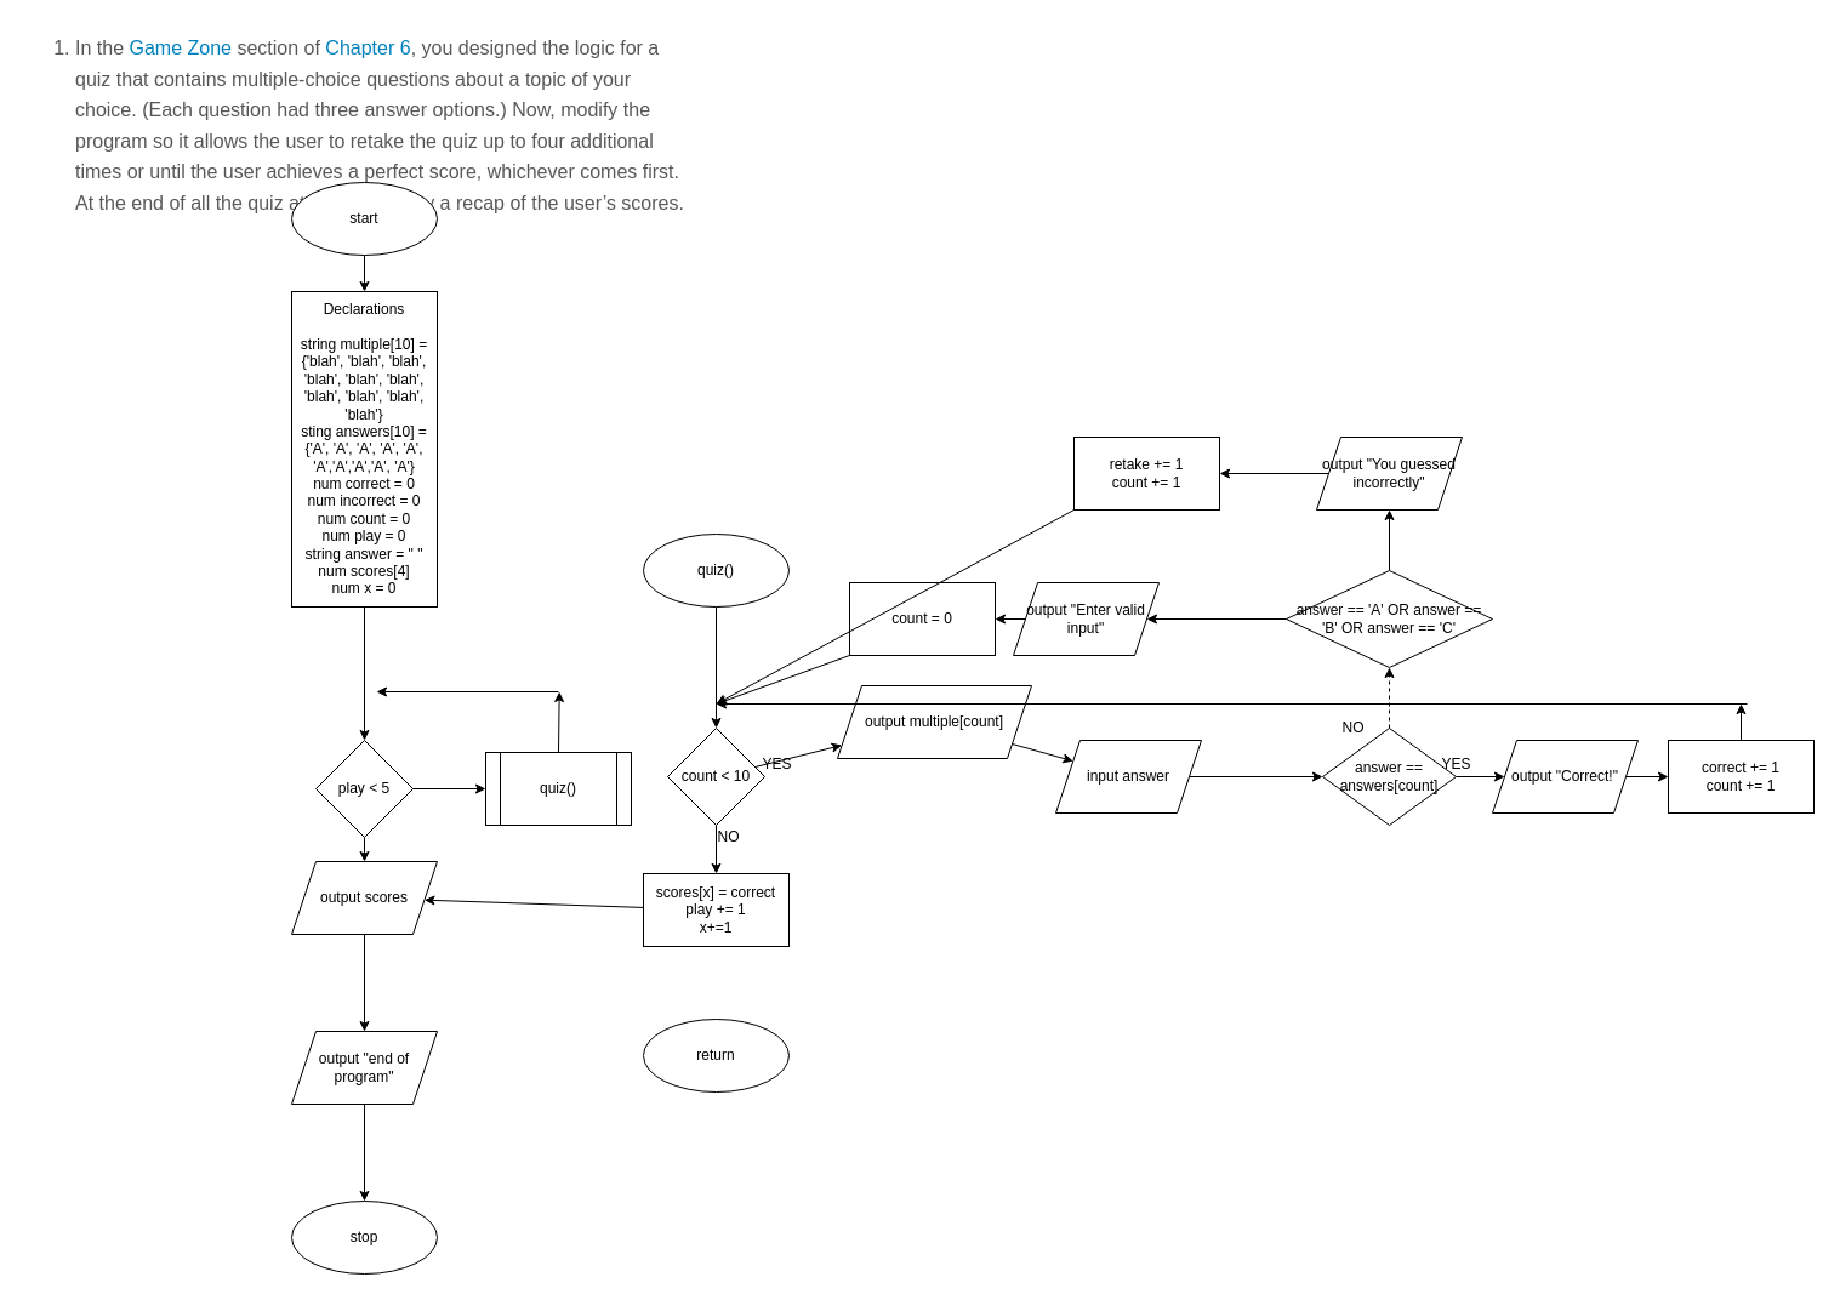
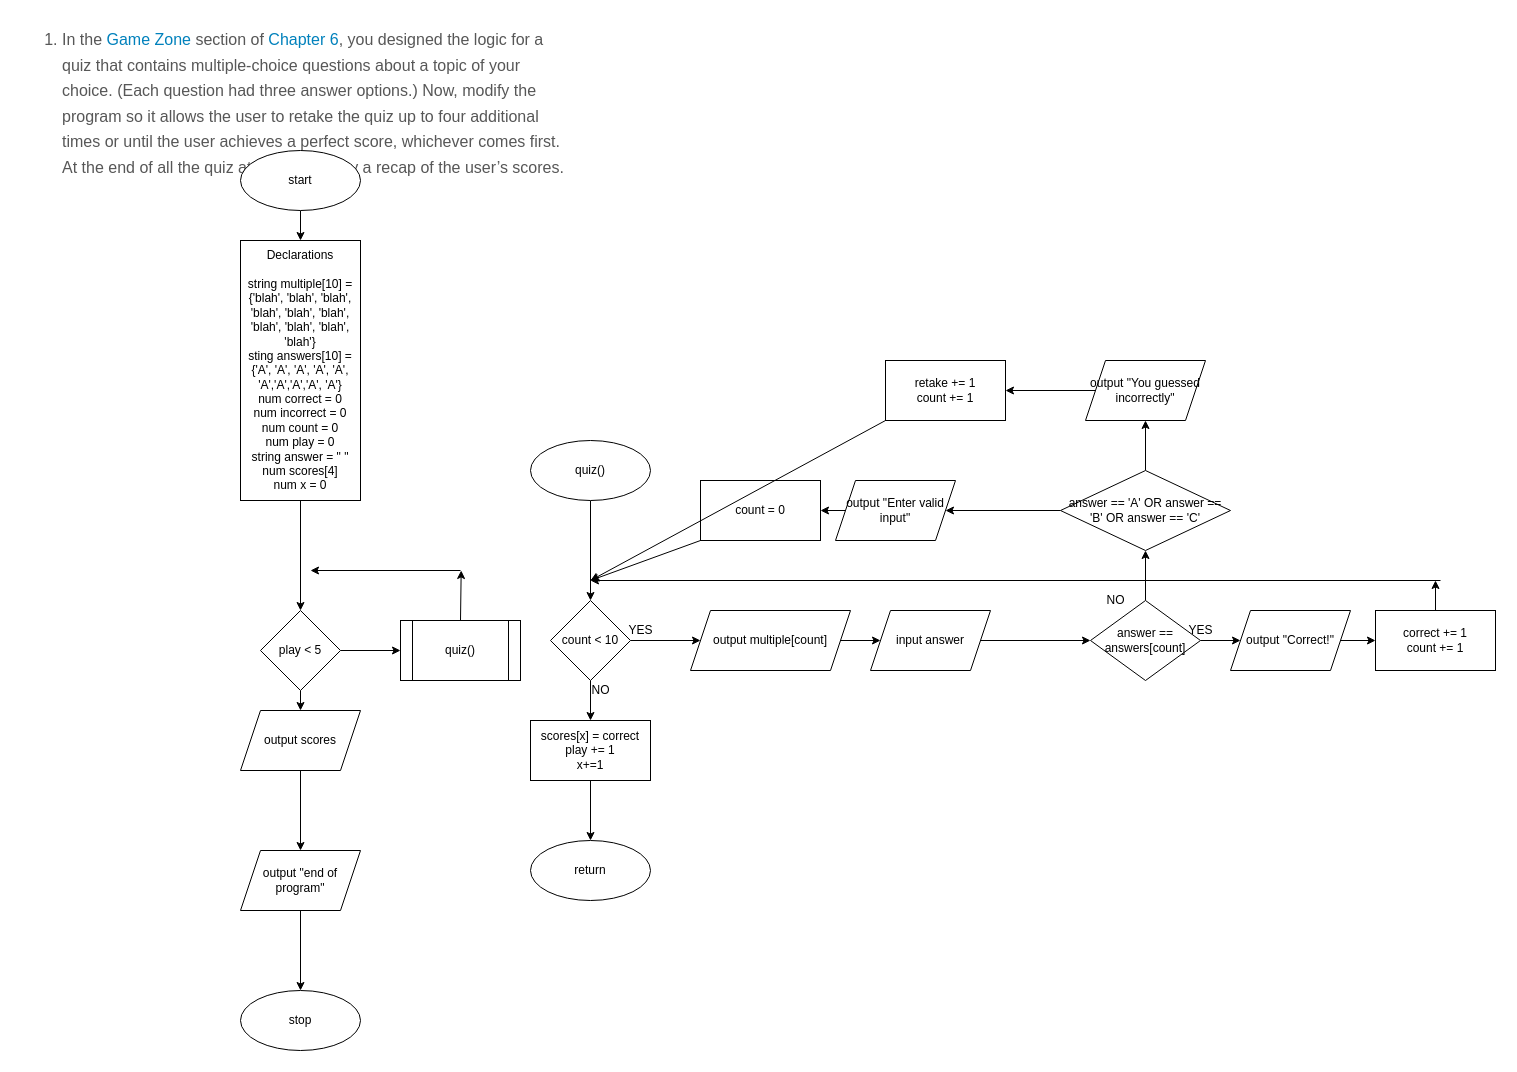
- <mxCell id="15" value="" style="edgeStyle=none;html=1;entryX=0.5;entryY=1;entryDx=0;entryDy=0;dashed=1;" edge="1" parent="1" source="16" target="29"><mxGeometry relative="1" as="geometry"><mxPoint x="1145" y="570" as="targetPoint" /></mxGeometry></mxCell>
+ <mxCell id="15" value="" style="edgeStyle=none;html=1;entryX=0.5;entryY=1;entryDx=0;entryDy=0;" edge="1" parent="1" source="16" target="29"><mxGeometry relative="1" as="geometry"><mxPoint x="1145" y="570" as="targetPoint" /></mxGeometry></mxCell>
- <mxCell id="11" value="output multiple[count]" style="shape=parallelogram;perimeter=parallelogramPerimeter;whiteSpace=wrap;html=1;fixedSize=1;" vertex="1" parent="1"><mxGeometry x="690" y="565" width="160" height="60" as="geometry" /></mxCell>
+ <mxCell id="11" value="output multiple[count]" style="shape=parallelogram;perimeter=parallelogramPerimeter;whiteSpace=wrap;html=1;fixedSize=1;" vertex="1" parent="1"><mxGeometry x="690" y="610" width="160" height="60" as="geometry" /></mxCell>
- <mxCell id="50" value="" style="edgeStyle=none;html=1;" edge="1" parent="1" source="51" target="52"><mxGeometry relative="1" as="geometry" /></mxCell>
+ <mxCell id="50" value="" style="edgeStyle=none;html=1;" edge="1" parent="1" source="51" target="43"><mxGeometry relative="1" as="geometry" /></mxCell>
